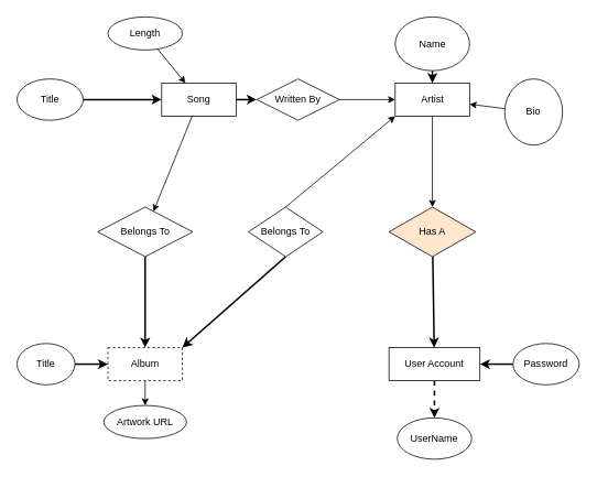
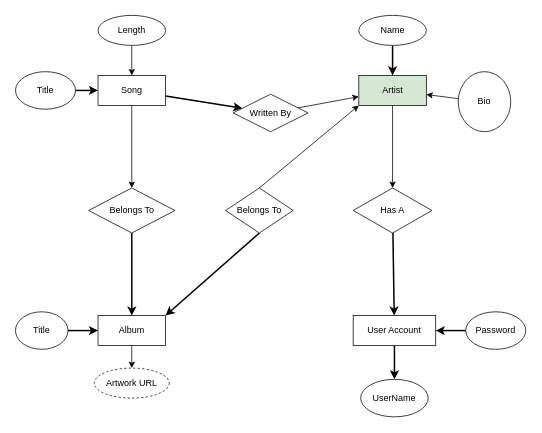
- <mxCell id="17" value="Name" style="ellipse;whiteSpace=wrap;html=1;" vertex="1" parent="1"><mxGeometry x="477.5" y="20" width="90" height="65" as="geometry" /></mxCell>
+ <mxCell id="17" value="Name" style="ellipse;whiteSpace=wrap;html=1;" vertex="1" parent="1"><mxGeometry x="477.5" y="20" width="90" height="40" as="geometry" /></mxCell>
- <mxCell id="10" value="Song" style="rounded=0;whiteSpace=wrap;html=1;" vertex="1" parent="1"><mxGeometry x="195" y="100" width="90" height="40" as="geometry" /></mxCell>
+ <mxCell id="10" value="Song" style="rounded=0;whiteSpace=wrap;html=1;" vertex="1" parent="1"><mxGeometry x="130" y="100" width="90" height="40" as="geometry" /></mxCell>
- <mxCell id="30" value="Written By" style="rhombus;whiteSpace=wrap;html=1;" vertex="1" parent="1"><mxGeometry x="310" y="95" width="100" height="50" as="geometry" /></mxCell>
+ <mxCell id="30" value="Written By" style="rhombus;whiteSpace=wrap;html=1;" vertex="1" parent="1"><mxGeometry x="310" y="125" width="100" height="50" as="geometry" /></mxCell>
- <mxCell id="7" value="Artist" style="rounded=0;whiteSpace=wrap;html=1;" vertex="1" parent="1"><mxGeometry x="477.5" y="100" width="90" height="40" as="geometry" /></mxCell>
+ <mxCell id="7" value="Artist" style="rounded=0;whiteSpace=wrap;html=1;fillColor=#d5e8d4;" vertex="1" parent="1"><mxGeometry x="477.5" y="100" width="90" height="40" as="geometry" /></mxCell>
- <mxCell id="26" value="Has A" style="rhombus;whiteSpace=wrap;html=1;fillColor=#ffe6cc;" vertex="1" parent="1"><mxGeometry x="470" y="250" width="105" height="60" as="geometry" /></mxCell>
+ <mxCell id="26" value="Has A" style="rhombus;whiteSpace=wrap;html=1;" vertex="1" parent="1"><mxGeometry x="470" y="250" width="105" height="60" as="geometry" /></mxCell>
- <mxCell id="5" value="Album" style="rounded=0;whiteSpace=wrap;html=1;dashed=1;" vertex="1" parent="1"><mxGeometry x="130" y="420" width="90" height="40" as="geometry" /></mxCell>
+ <mxCell id="5" value="Album" style="rounded=0;whiteSpace=wrap;html=1;" vertex="1" parent="1"><mxGeometry x="130" y="420" width="90" height="40" as="geometry" /></mxCell>
- <mxCell id="2" value="" style="edgeStyle=none;html=1;strokeWidth=2;dashed=1;" edge="1" parent="1" source="3" target="13"><mxGeometry relative="1" as="geometry" /></mxCell>
+ <mxCell id="2" value="" style="edgeStyle=none;html=1;strokeWidth=2;" edge="1" parent="1" source="3" target="13"><mxGeometry relative="1" as="geometry" /></mxCell>
- <mxCell id="24" value="Artwork URL" style="ellipse;whiteSpace=wrap;html=1;" vertex="1" parent="1"><mxGeometry x="125" y="490" width="100" height="40" as="geometry" /></mxCell>
+ <mxCell id="24" value="Artwork URL" style="ellipse;whiteSpace=wrap;html=1;dashed=1;" vertex="1" parent="1"><mxGeometry x="125" y="490" width="100" height="40" as="geometry" /></mxCell>
